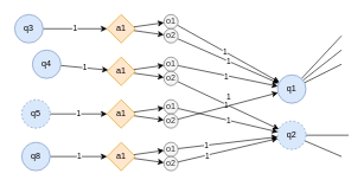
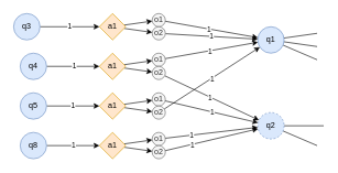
- <mxCell id="10" value="q4" style="ellipse;whiteSpace=wrap;html=1;aspect=fixed;fillColor=#dae8fc;strokeColor=#6c8ebf;" vertex="1" parent="1"><mxGeometry x="45" y="70" width="40" height="40" as="geometry" /></mxCell>
+ <mxCell id="10" value="q4" style="ellipse;whiteSpace=wrap;html=1;aspect=fixed;fillColor=#dae8fc;strokeColor=#6c8ebf;" vertex="1" parent="1"><mxGeometry x="30" y="80" width="40" height="40" as="geometry" /></mxCell>
- <mxCell id="28" value="q1" style="ellipse;whiteSpace=wrap;html=1;aspect=fixed;fillColor=#dae8fc;strokeColor=#6c8ebf;" vertex="1" parent="1"><mxGeometry x="390" y="105" width="40" height="40" as="geometry" /></mxCell>
+ <mxCell id="28" value="q1" style="ellipse;whiteSpace=wrap;html=1;aspect=fixed;fillColor=#dae8fc;strokeColor=#6c8ebf;" vertex="1" parent="1"><mxGeometry x="390" y="40" width="40" height="40" as="geometry" /></mxCell>
- <mxCell id="15" value="q5" style="ellipse;whiteSpace=wrap;html=1;aspect=fixed;fillColor=#dae8fc;strokeColor=#6c8ebf;dashed=1;" vertex="1" parent="1"><mxGeometry x="30" y="140" width="40" height="40" as="geometry" /></mxCell>
+ <mxCell id="15" value="q5" style="ellipse;whiteSpace=wrap;html=1;aspect=fixed;fillColor=#dae8fc;strokeColor=#6c8ebf;" vertex="1" parent="1"><mxGeometry x="30" y="140" width="40" height="40" as="geometry" /></mxCell>
